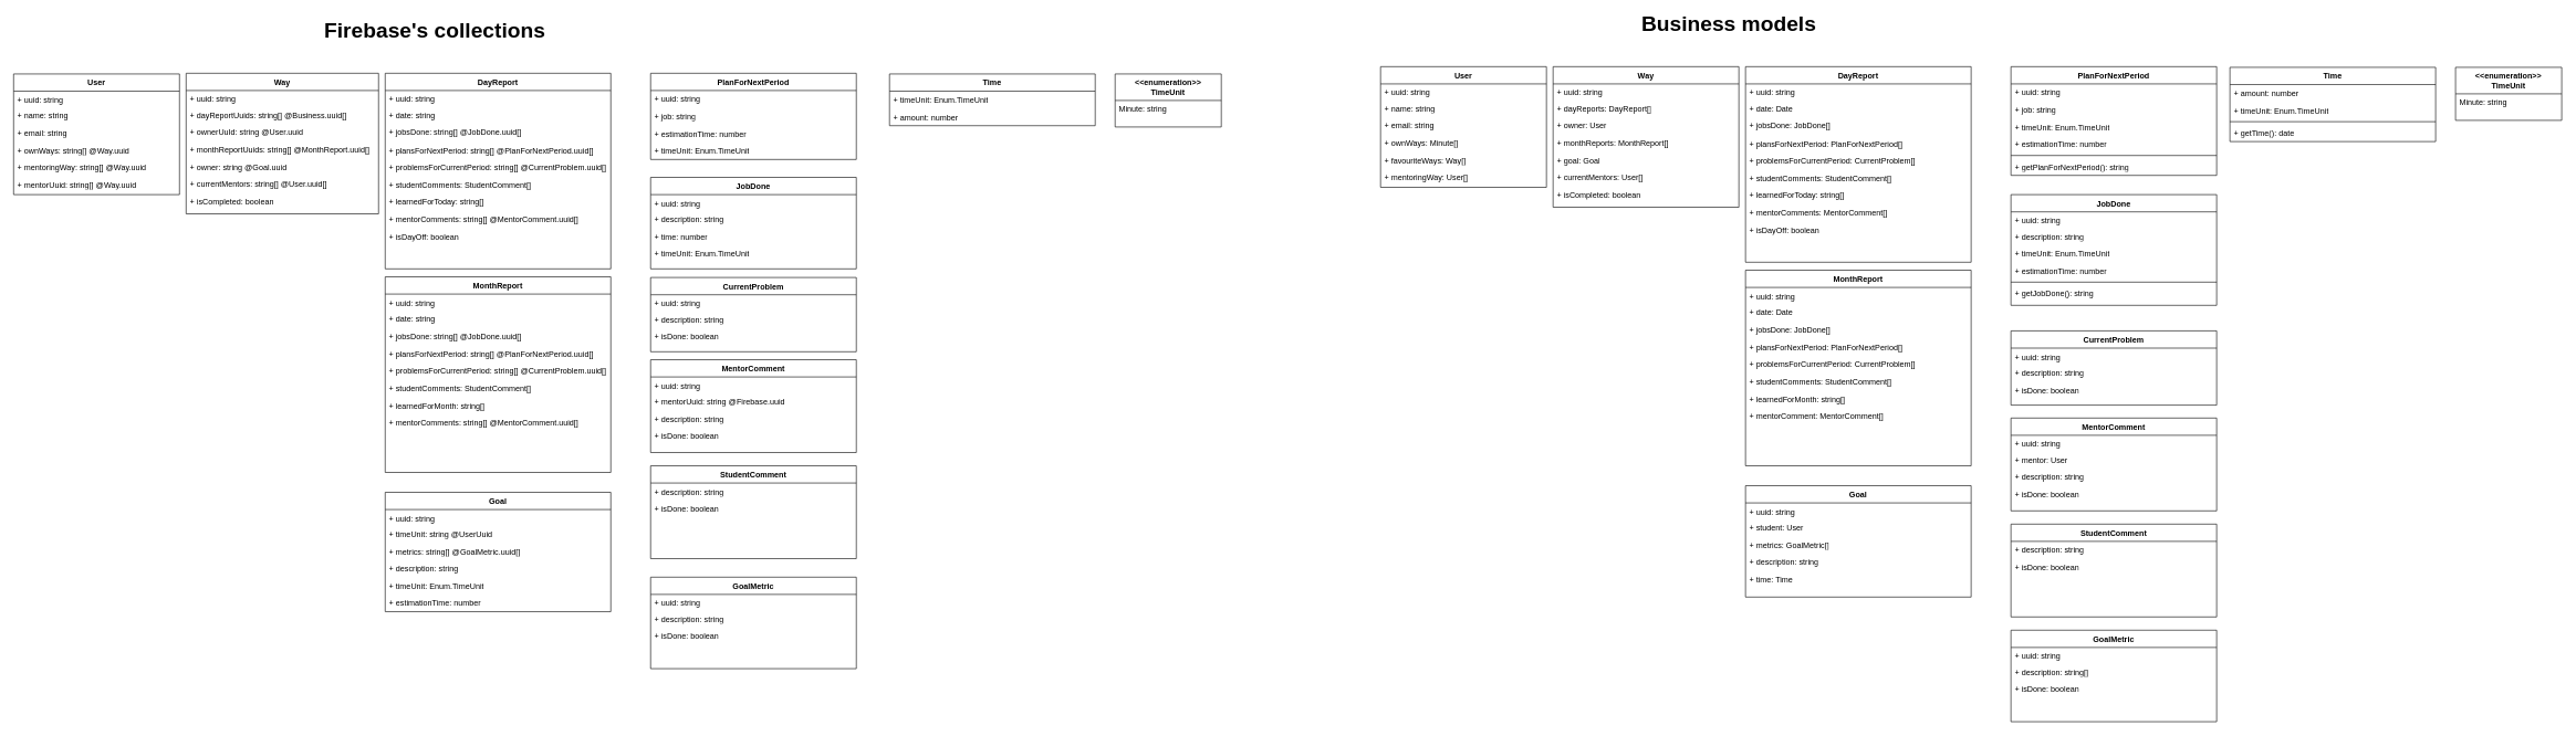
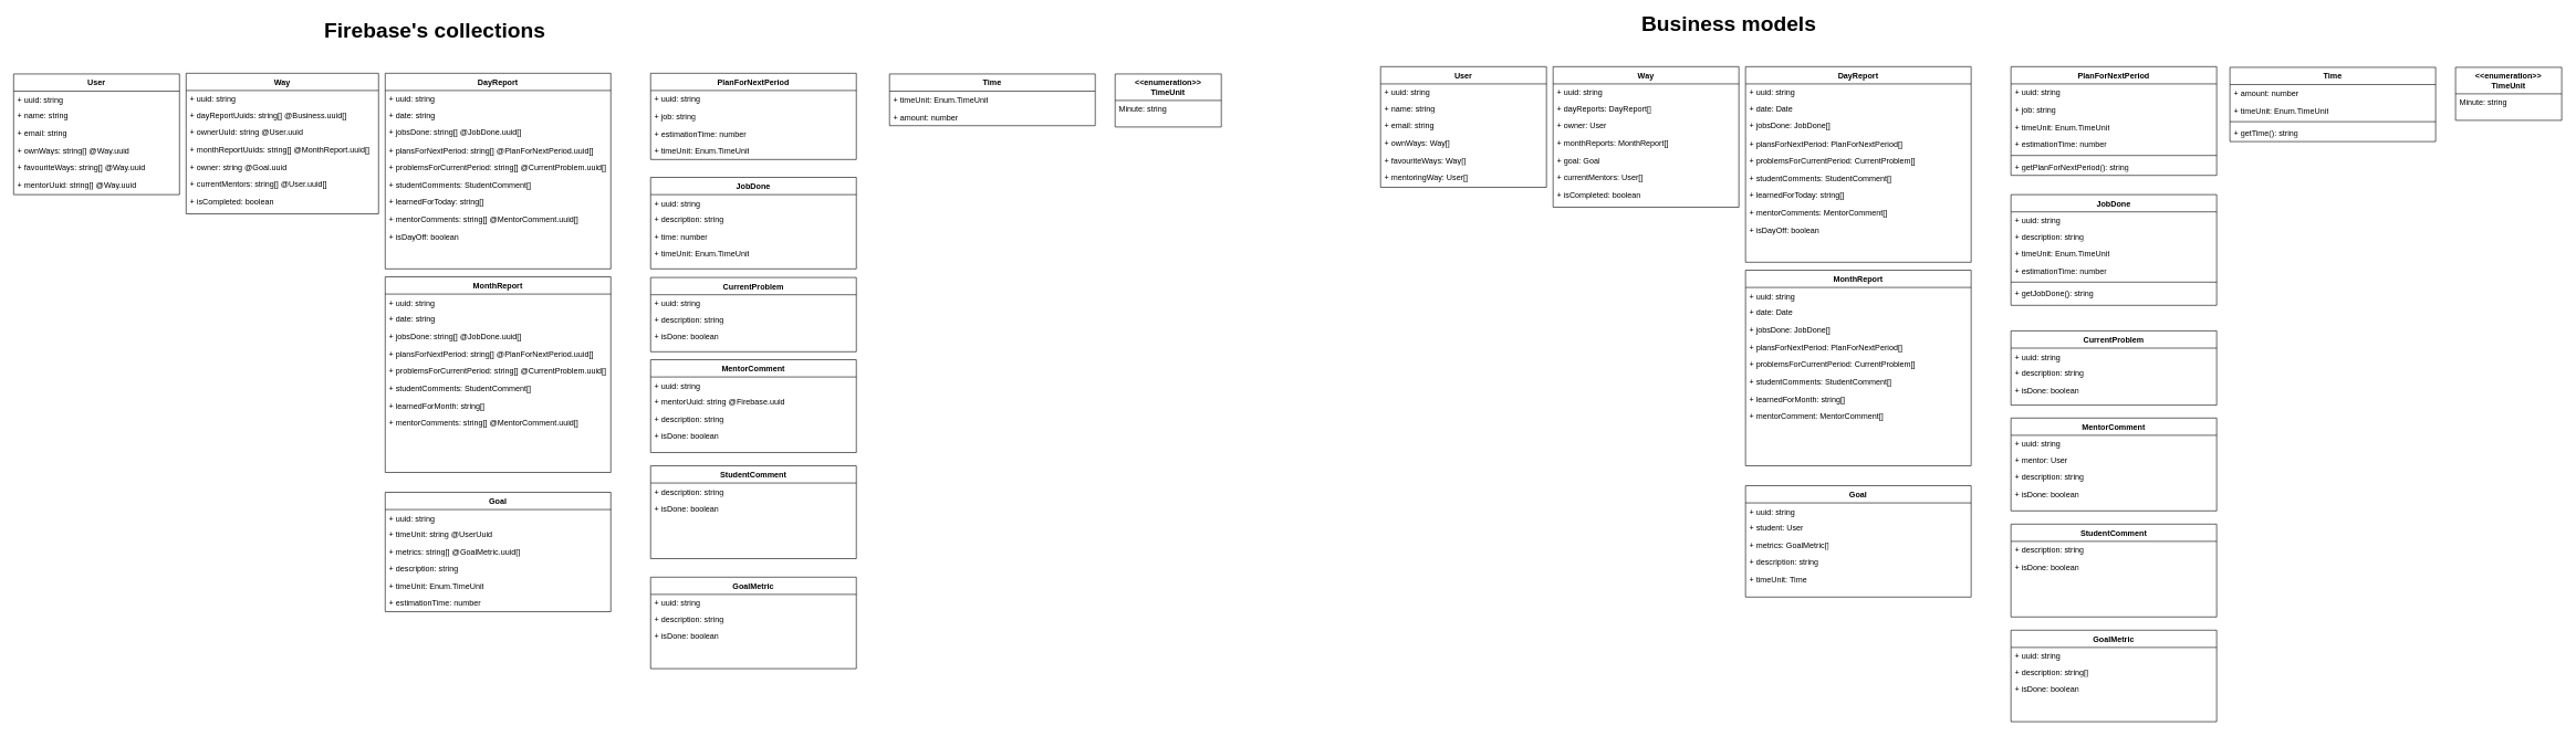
- <mxCell id="146" value="+ getTime(): date" style="text;strokeColor=none;fillColor=none;align=left;verticalAlign=top;spacingLeft=4;spacingRight=4;overflow=hidden;rotatable=0;points=[[0,0.5],[1,0.5]];portConstraint=eastwest;whiteSpace=wrap;html=1;" parent="142" vertex="1"><mxGeometry y="86" width="310" height="26" as="geometry" /></mxCell>
+ <mxCell id="146" value="+ getTime(): string" style="text;strokeColor=none;fillColor=none;align=left;verticalAlign=top;spacingLeft=4;spacingRight=4;overflow=hidden;rotatable=0;points=[[0,0.5],[1,0.5]];portConstraint=eastwest;whiteSpace=wrap;html=1;" parent="142" vertex="1"><mxGeometry y="86" width="310" height="26" as="geometry" /></mxCell>
- <mxCell id="78" value="+ ownWays: Minute[]" style="text;strokeColor=none;fillColor=none;align=left;verticalAlign=top;spacingLeft=4;spacingRight=4;overflow=hidden;rotatable=0;points=[[0,0.5],[1,0.5]];portConstraint=eastwest;whiteSpace=wrap;html=1;" parent="74" vertex="1"><mxGeometry y="102" width="250" height="26" as="geometry" /></mxCell>
+ <mxCell id="78" value="+ ownWays: Way[]" style="text;strokeColor=none;fillColor=none;align=left;verticalAlign=top;spacingLeft=4;spacingRight=4;overflow=hidden;rotatable=0;points=[[0,0.5],[1,0.5]];portConstraint=eastwest;whiteSpace=wrap;html=1;" parent="74" vertex="1"><mxGeometry y="102" width="250" height="26" as="geometry" /></mxCell>
- <mxCell id="9" value="+ mentoringWay: string[] @Way.uuid" style="text;strokeColor=none;fillColor=none;align=left;verticalAlign=top;spacingLeft=4;spacingRight=4;overflow=hidden;rotatable=0;points=[[0,0.5],[1,0.5]];portConstraint=eastwest;whiteSpace=wrap;html=1;" parent="4" vertex="1"><mxGeometry y="128" width="250" height="26" as="geometry" /></mxCell>
+ <mxCell id="9" value="+ favouriteWays: string[] @Way.uuid" style="text;strokeColor=none;fillColor=none;align=left;verticalAlign=top;spacingLeft=4;spacingRight=4;overflow=hidden;rotatable=0;points=[[0,0.5],[1,0.5]];portConstraint=eastwest;whiteSpace=wrap;html=1;" parent="4" vertex="1"><mxGeometry y="128" width="250" height="26" as="geometry" /></mxCell>
- <mxCell id="104" value="+ time: Time" style="text;strokeColor=none;fillColor=none;align=left;verticalAlign=top;spacingLeft=4;spacingRight=4;overflow=hidden;rotatable=0;points=[[0,0.5],[1,0.5]];portConstraint=eastwest;whiteSpace=wrap;html=1;" parent="99" vertex="1"><mxGeometry y="128" width="340" height="26" as="geometry" /></mxCell>
+ <mxCell id="104" value="+ timeUnit: Time" style="text;strokeColor=none;fillColor=none;align=left;verticalAlign=top;spacingLeft=4;spacingRight=4;overflow=hidden;rotatable=0;points=[[0,0.5],[1,0.5]];portConstraint=eastwest;whiteSpace=wrap;html=1;" parent="99" vertex="1"><mxGeometry y="128" width="340" height="26" as="geometry" /></mxCell>
